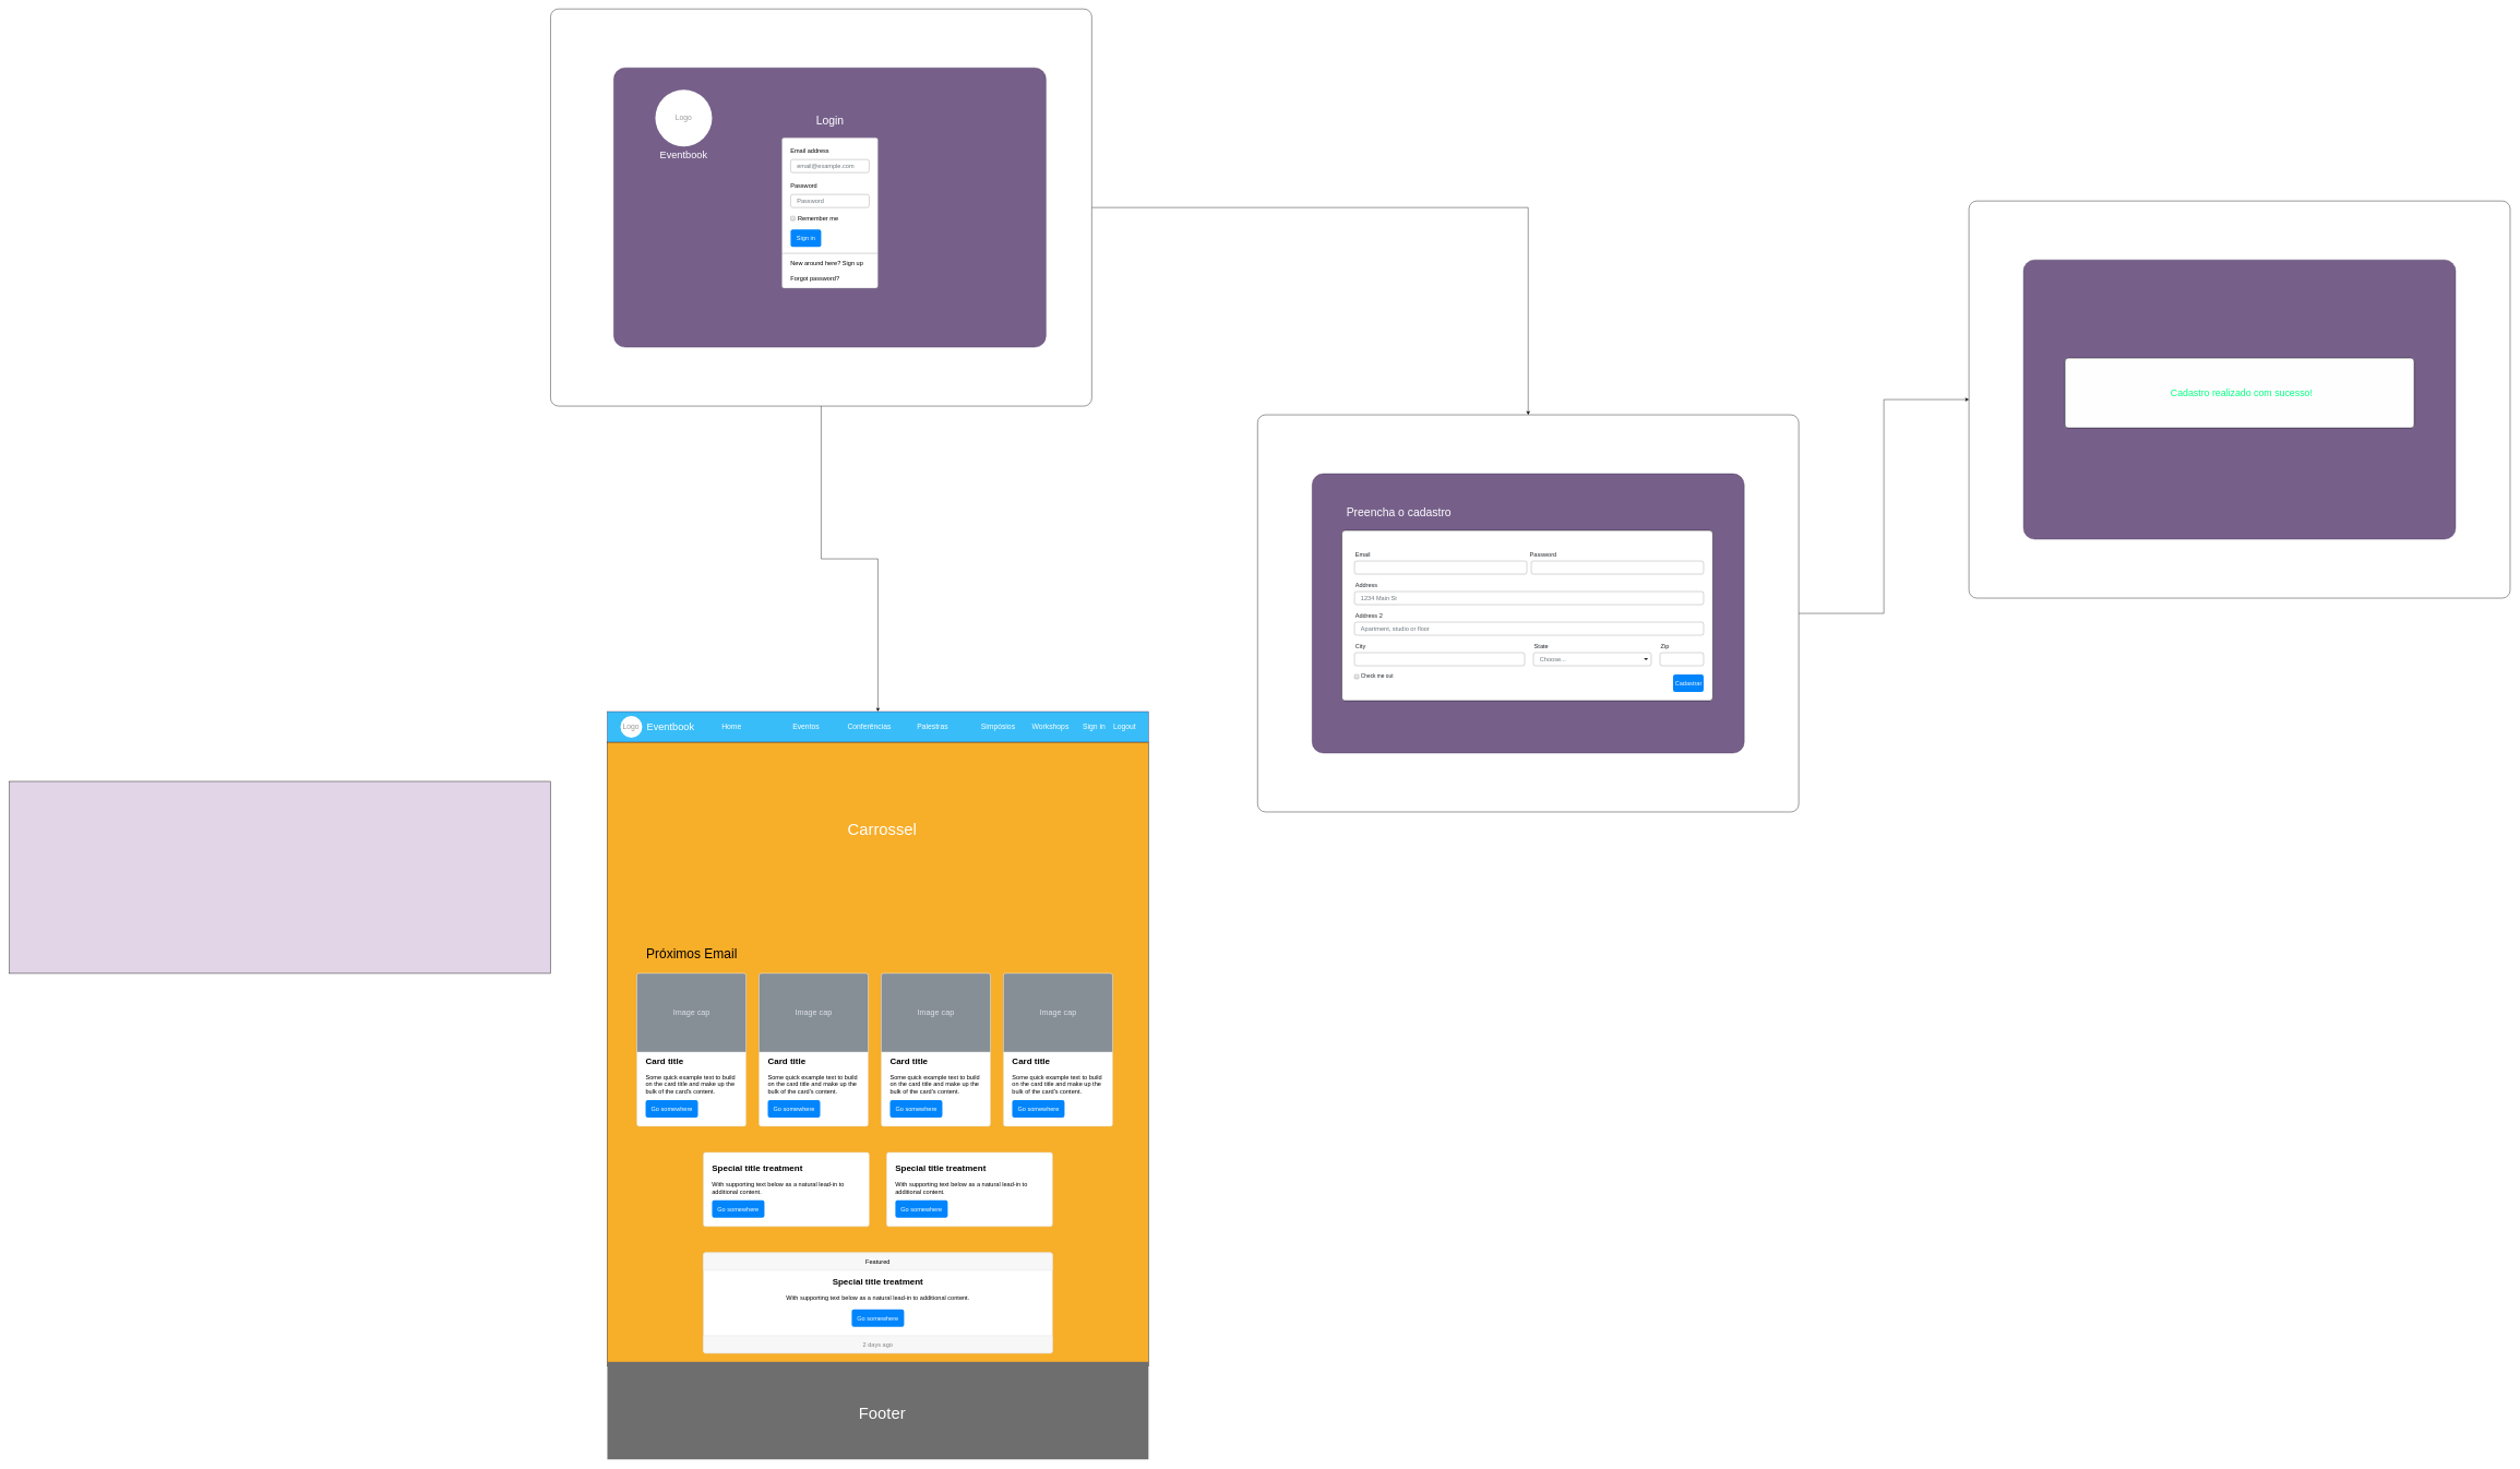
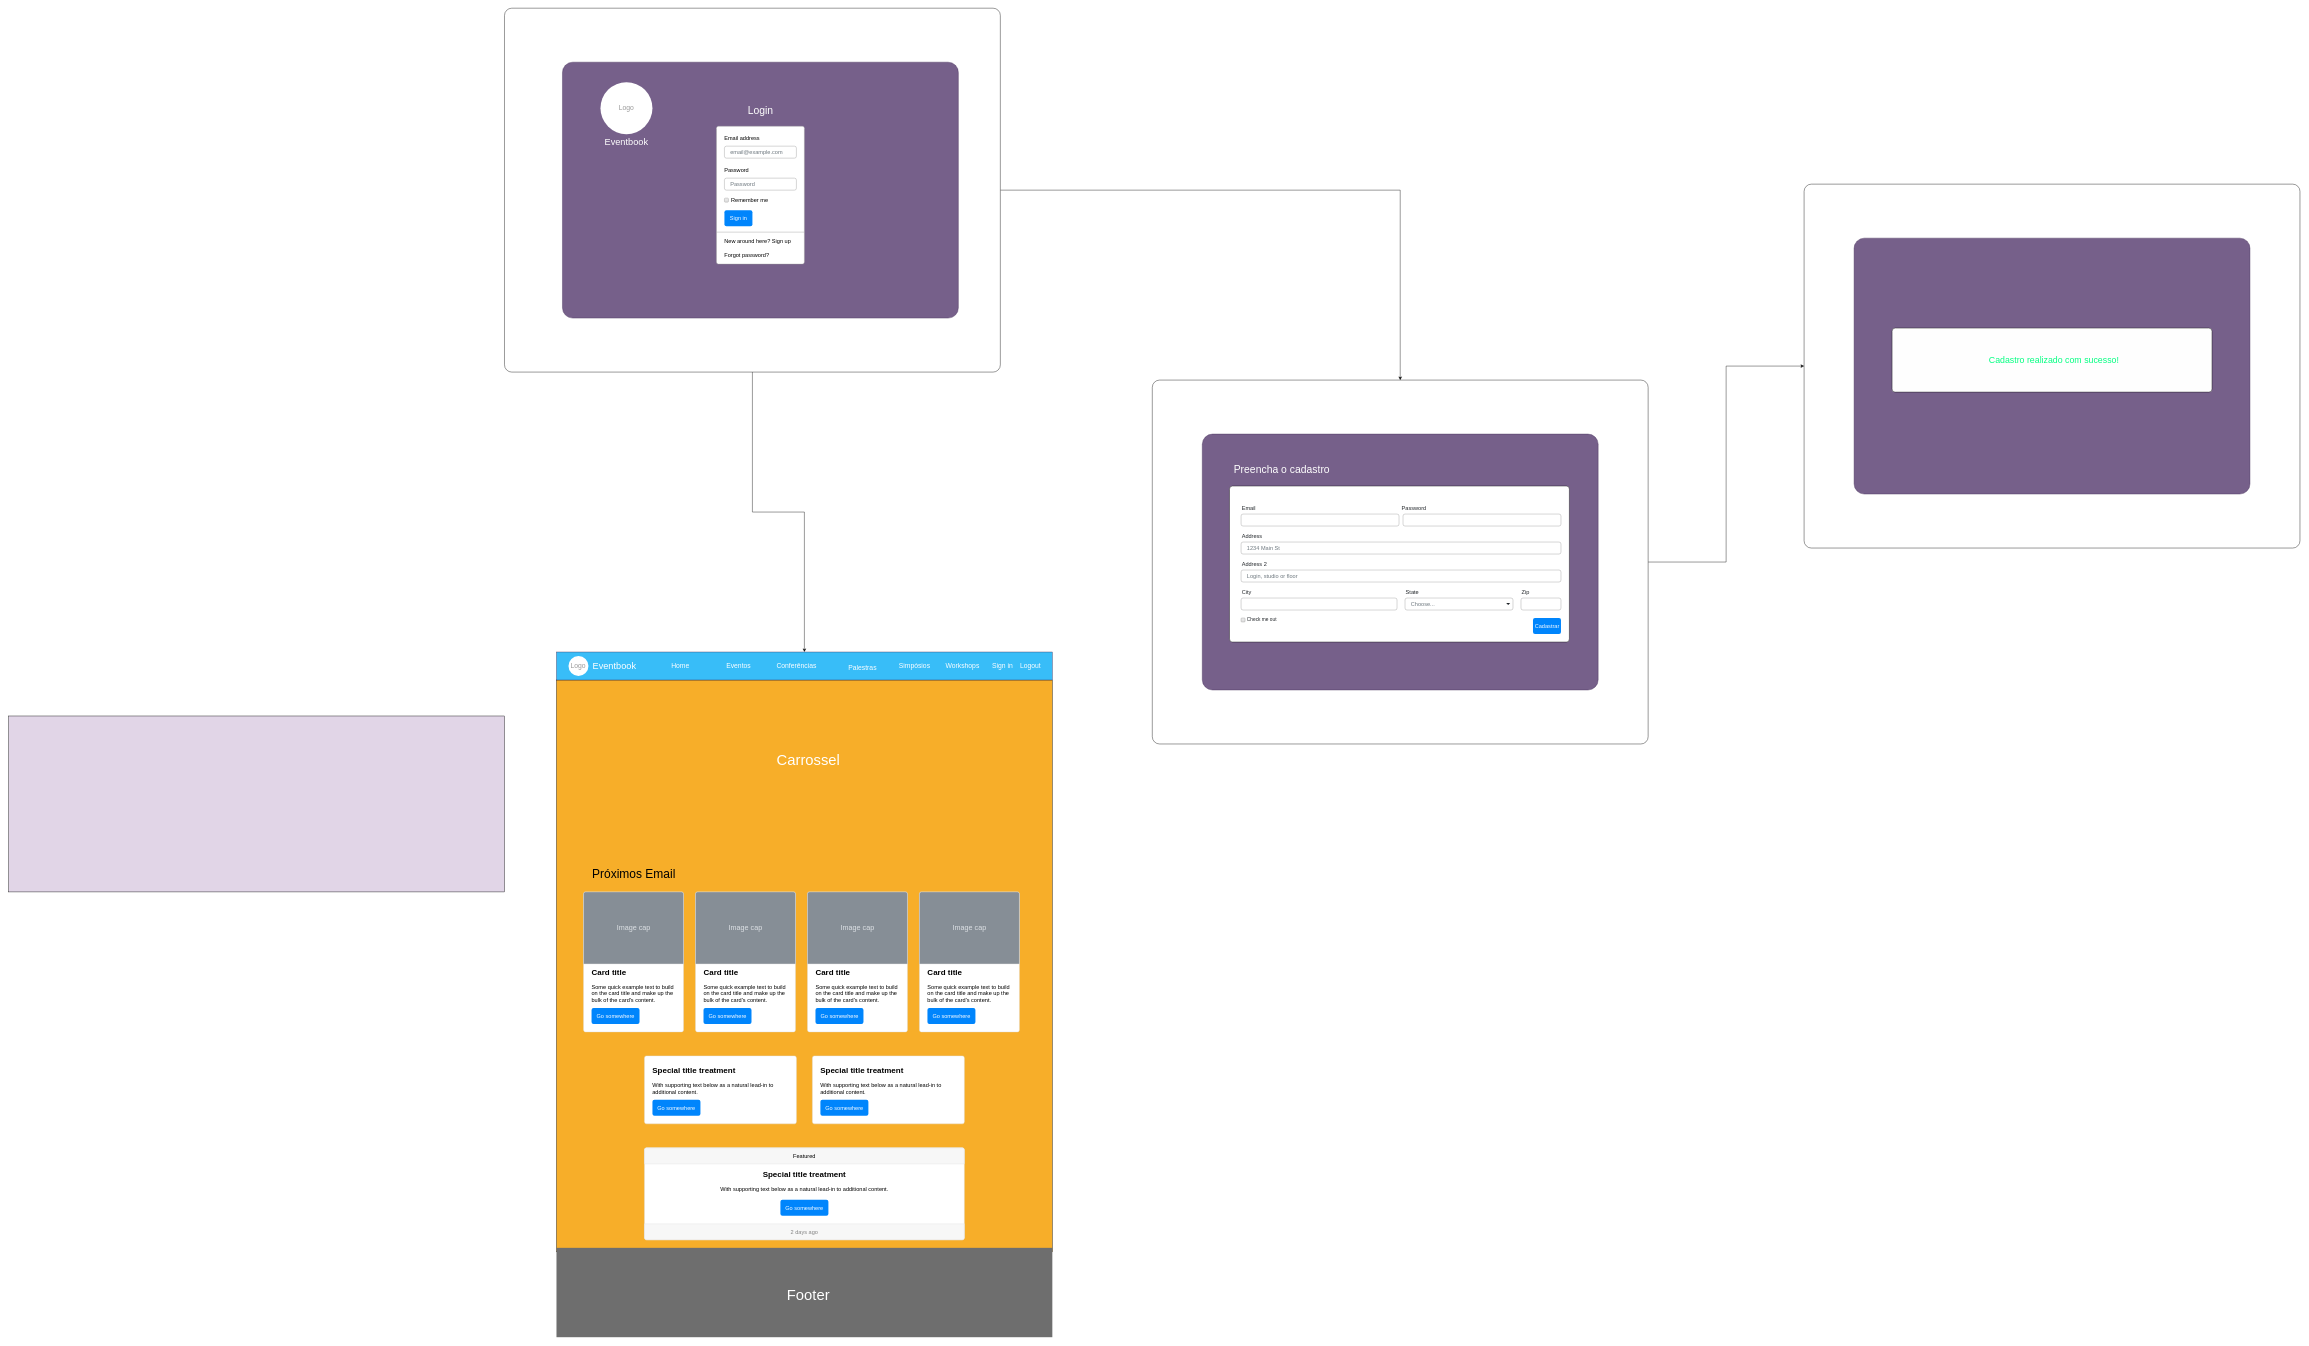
- <mxCell id="26" value="Apartment, studio or floor" style="html=1;shadow=0;dashed=0;shape=mxgraph.bootstrap.rrect;rSize=5;fillColor=none;strokeColor=#999999;align=left;spacing=15;fontSize=14;fontColor=#6C767D;rounded=1;" parent="17" vertex="1"><mxGeometry x="29" y="210" width="800" height="30" as="geometry" /></mxCell>
+ <mxCell id="26" value="Login, studio or floor" style="html=1;shadow=0;dashed=0;shape=mxgraph.bootstrap.rrect;rSize=5;fillColor=none;strokeColor=#999999;align=left;spacing=15;fontSize=14;fontColor=#6C767D;rounded=1;" parent="17" vertex="1"><mxGeometry x="29" y="210" width="800" height="30" as="geometry" /></mxCell>
- <mxCell id="74" value="Home" style="text;html=1;strokeColor=none;fillColor=none;align=center;verticalAlign=middle;whiteSpace=wrap;rounded=0;fontFamily=Helvetica;fontSize=17;fontColor=#FFFFFF;" parent="57" vertex="1"><mxGeometry x="265" y="25" width="40" height="20" as="geometry" /></mxCell>
+ <mxCell id="74" value="Home" style="text;html=1;strokeColor=none;fillColor=none;align=center;verticalAlign=middle;whiteSpace=wrap;rounded=0;fontFamily=Helvetica;fontSize=17;fontColor=#FFFFFF;" parent="57" vertex="1"><mxGeometry x="290" y="25" width="40" height="20" as="geometry" /></mxCell>
- <mxCell id="77" value="&lt;font style=&quot;font-size: 17px&quot;&gt;Palestras&lt;/font&gt;" style="text;html=1;align=center;verticalAlign=middle;resizable=0;points=[];autosize=1;fontColor=#FFFFFF;fontSize=17;" parent="57" vertex="1"><mxGeometry x="700" y="21" width="90" height="30" as="geometry" /></mxCell>
+ <mxCell id="77" value="&lt;font style=&quot;font-size: 17px&quot;&gt;Palestras&lt;/font&gt;" style="text;html=1;align=center;verticalAlign=middle;resizable=0;points=[];autosize=1;fontColor=#FFFFFF;fontSize=17;" parent="57" vertex="1"><mxGeometry x="720" y="26" width="90" height="30" as="geometry" /></mxCell>
